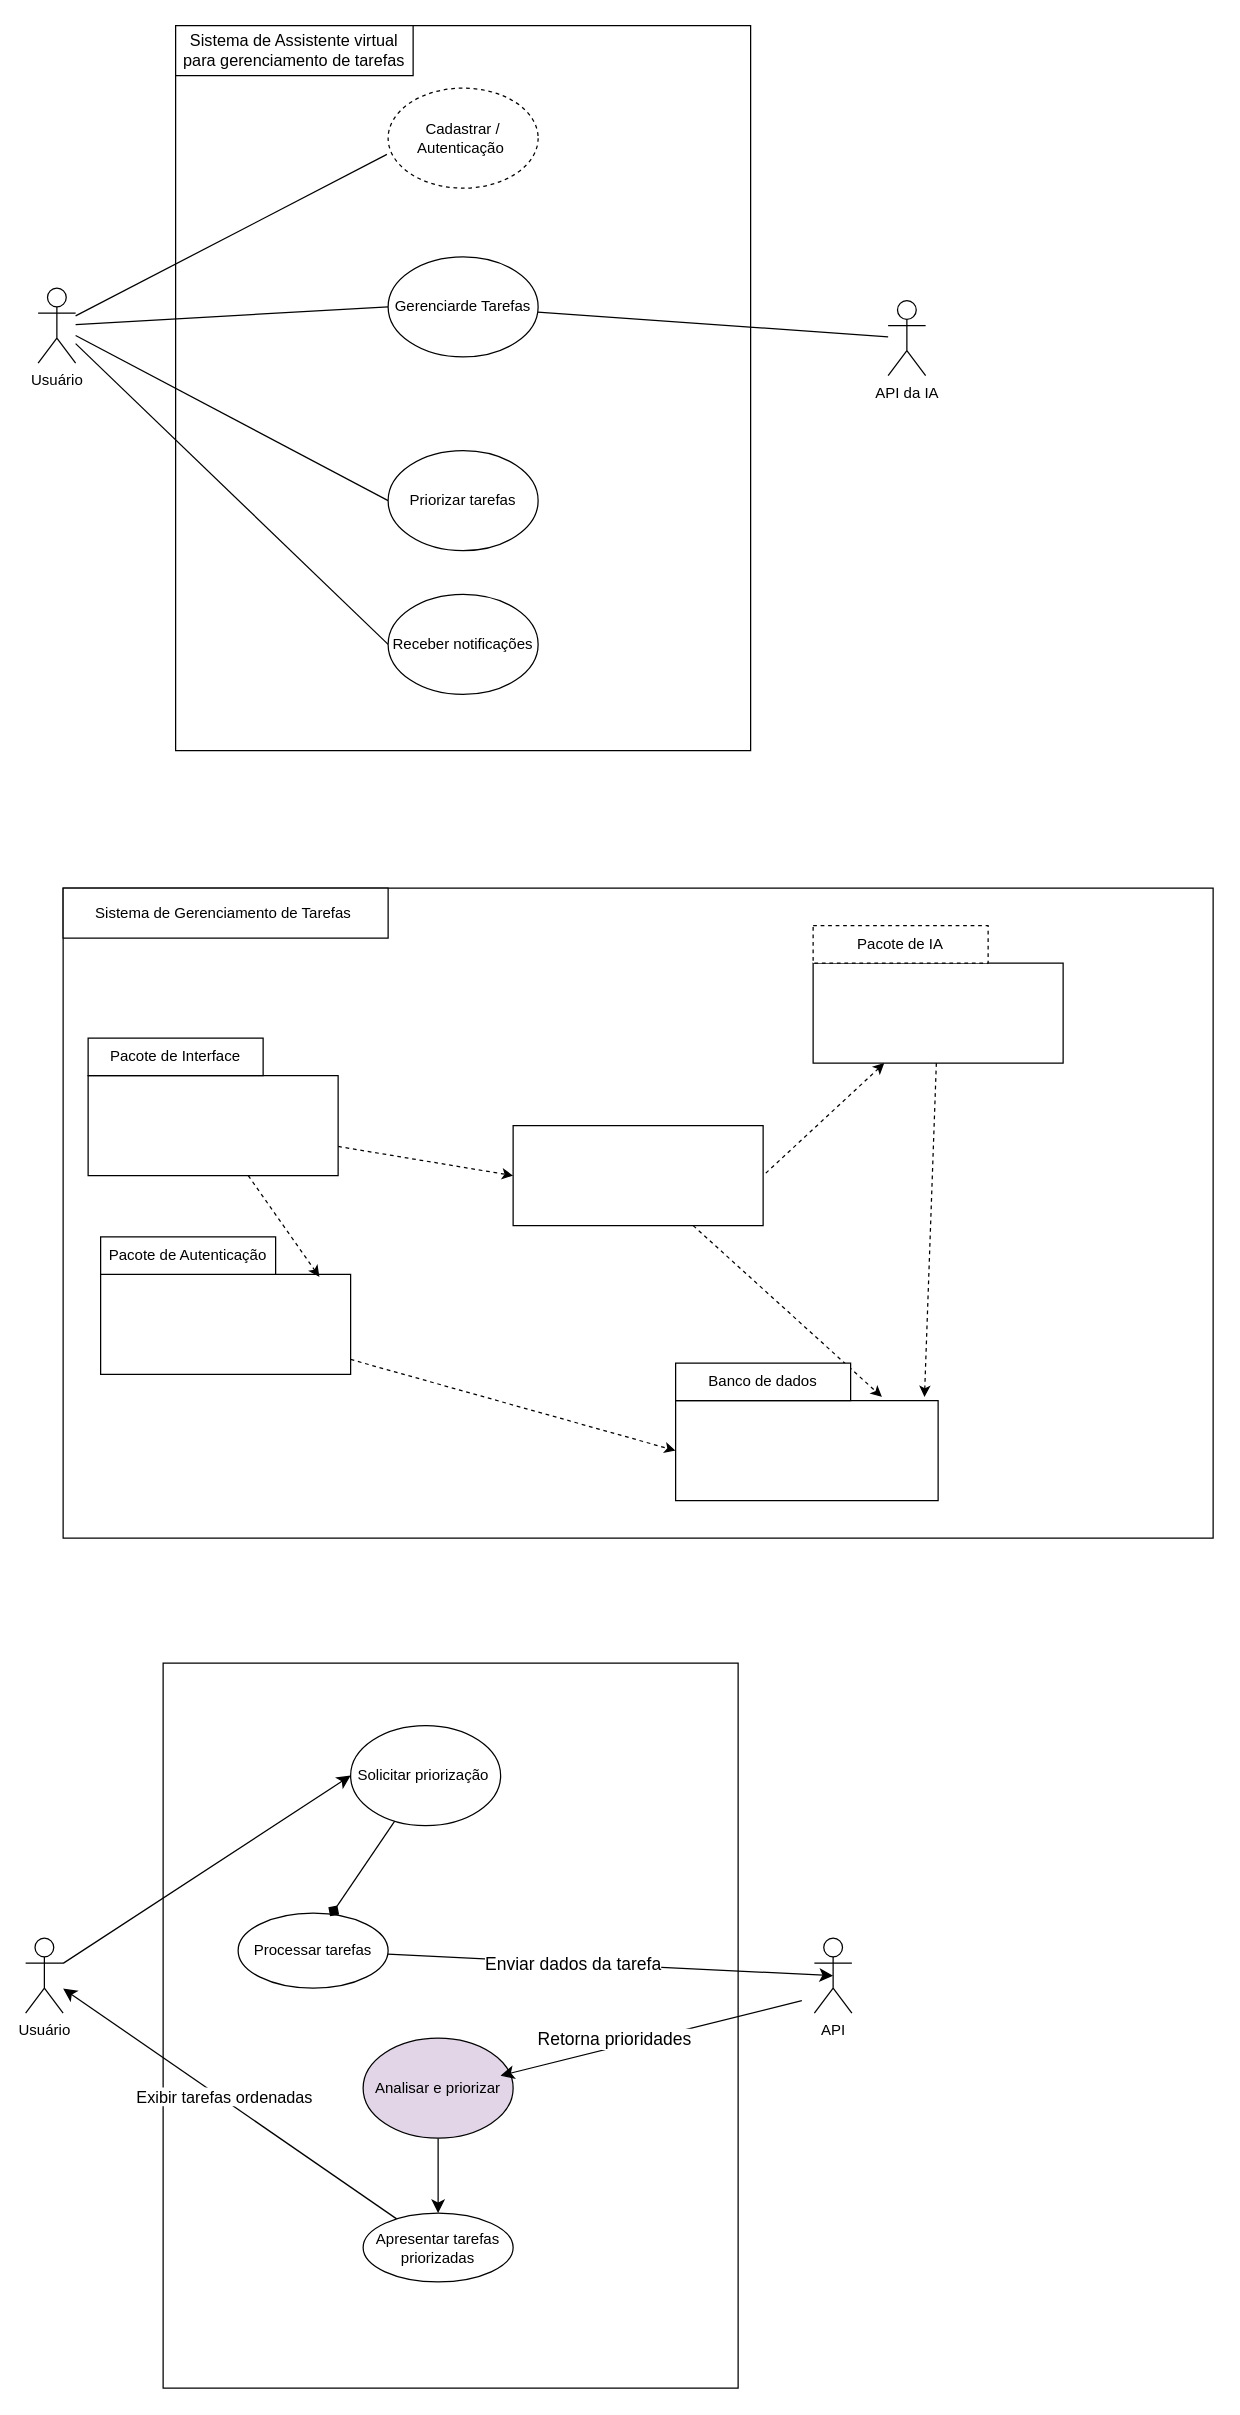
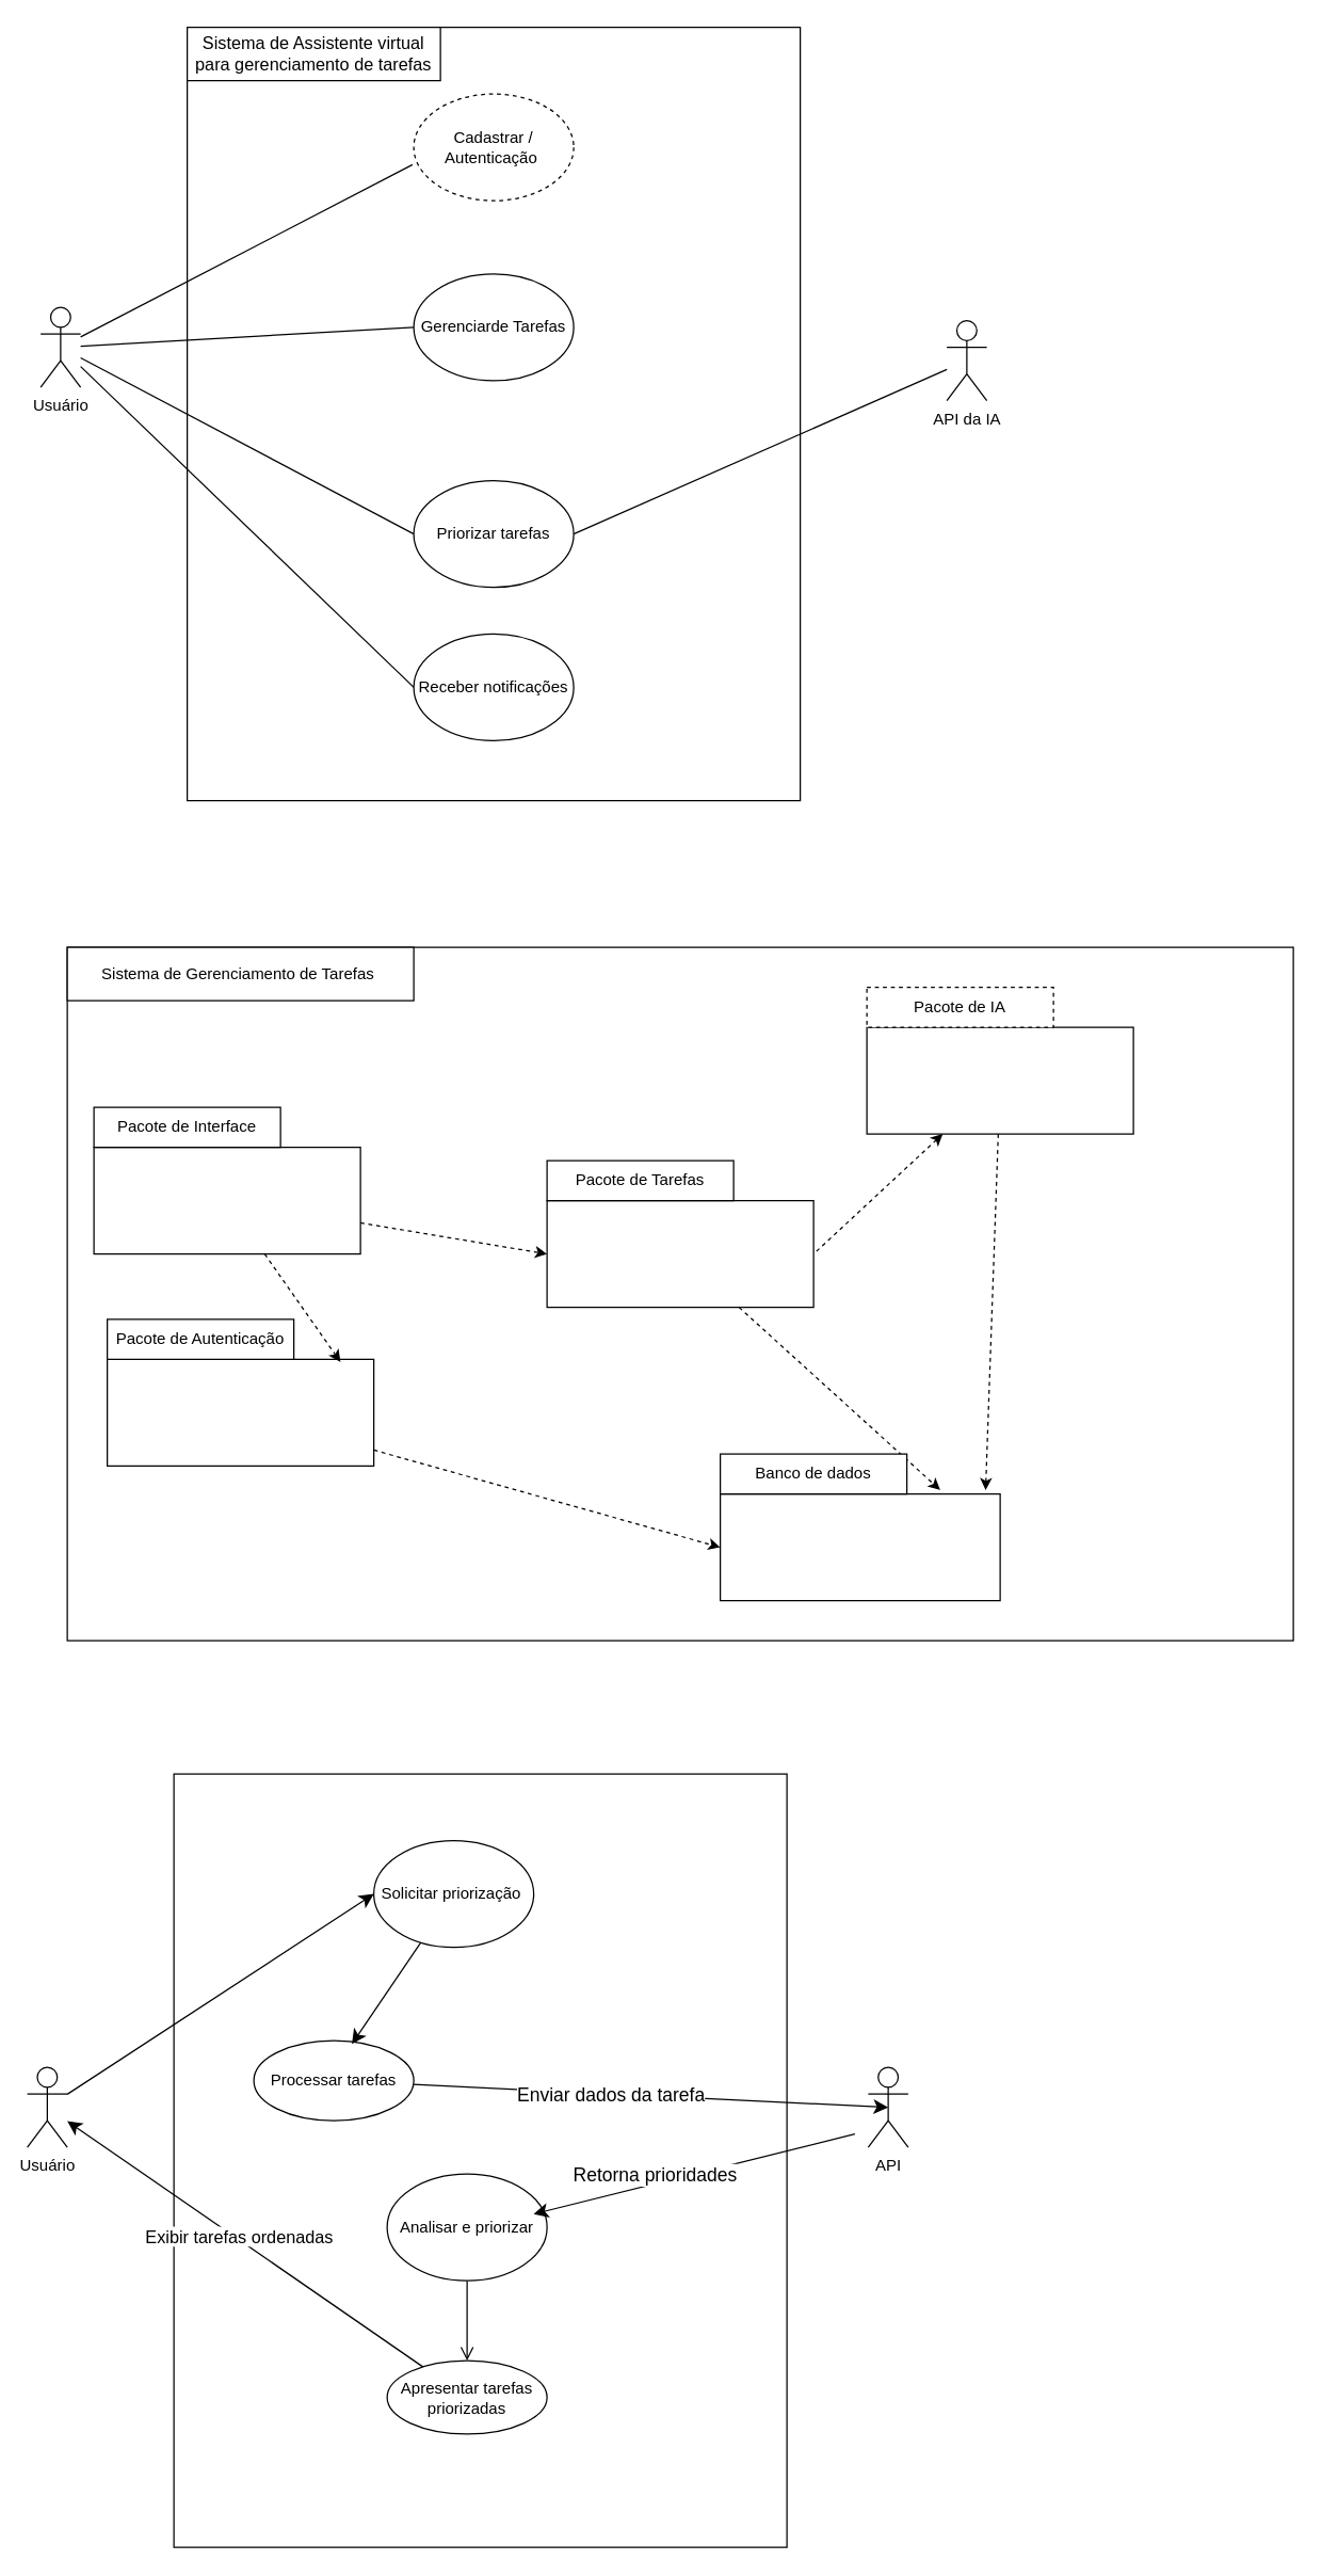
- <mxCell id="8" style="rounded=0;orthogonalLoop=1;jettySize=auto;html=1;endArrow=none;endFill=0;" edge="1" parent="1" source="9" target="11"><mxGeometry relative="1" as="geometry" /></mxCell>
+ <mxCell id="8" style="rounded=0;orthogonalLoop=1;jettySize=auto;html=1;entryX=1;entryY=0.5;entryDx=0;entryDy=0;endArrow=none;endFill=0;" edge="1" parent="1" source="9" target="12"><mxGeometry relative="1" as="geometry" /></mxCell>
+ <mxCell id="29" value="Pacote de Tarefas" style="rounded=0;whiteSpace=wrap;html=1;" vertex="1" parent="1"><mxGeometry x="410" y="870" width="140" height="30" as="geometry" /></mxCell>
- <mxCell id="44" style="edgeStyle=none;curved=1;rounded=0;orthogonalLoop=1;jettySize=auto;html=1;entryX=0.613;entryY=0.043;entryDx=0;entryDy=0;entryPerimeter=0;fontSize=12;startSize=8;endSize=8;endArrow=diamond;" edge="1" parent="1" source="37" target="38"><mxGeometry relative="1" as="geometry" /></mxCell>
+ <mxCell id="44" style="edgeStyle=none;curved=1;rounded=0;orthogonalLoop=1;jettySize=auto;html=1;entryX=0.613;entryY=0.043;entryDx=0;entryDy=0;entryPerimeter=0;fontSize=12;startSize=8;endSize=8;" edge="1" parent="1" source="37" target="38"><mxGeometry relative="1" as="geometry" /></mxCell>
- <mxCell id="40" value="Analisar e priorizar" style="ellipse;whiteSpace=wrap;html=1;fillColor=#e1d5e7;" vertex="1" parent="1"><mxGeometry x="290" y="1630" width="120" height="80" as="geometry" /></mxCell>
+ <mxCell id="40" value="Analisar e priorizar" style="ellipse;whiteSpace=wrap;html=1;" vertex="1" parent="1"><mxGeometry x="290" y="1630" width="120" height="80" as="geometry" /></mxCell>
- <mxCell id="39" style="edgeStyle=none;curved=1;rounded=0;orthogonalLoop=1;jettySize=auto;html=1;entryX=0.5;entryY=0;entryDx=0;entryDy=0;fontSize=12;startSize=8;endSize=8;" edge="1" parent="1" source="40" target="43"><mxGeometry relative="1" as="geometry" /></mxCell>
+ <mxCell id="39" style="edgeStyle=none;curved=1;rounded=0;orthogonalLoop=1;jettySize=auto;html=1;entryX=0.5;entryY=0;entryDx=0;entryDy=0;fontSize=12;startSize=8;endSize=8;endArrow=open;" edge="1" parent="1" source="40" target="43"><mxGeometry relative="1" as="geometry" /></mxCell>
